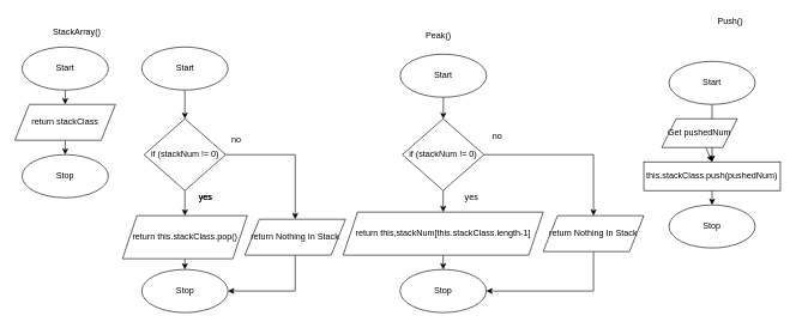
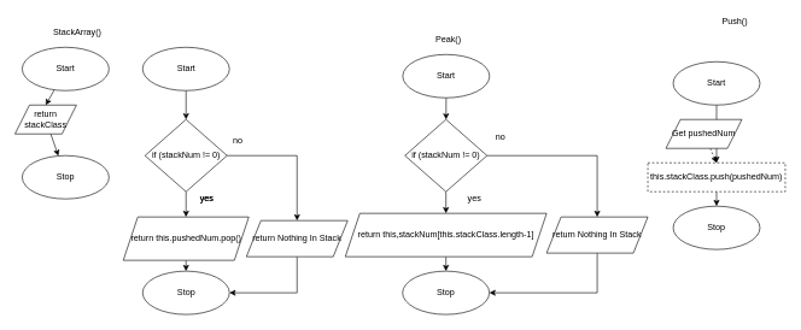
- <mxCell id="26" value="Peak()" style="text;html=1;align=center;verticalAlign=middle;resizable=0;points=[];autosize=1;strokeColor=none;fillColor=none;" parent="1" vertex="1"><mxGeometry x="584.13" y="40" width="50" height="20" as="geometry" /></mxCell>
+ <mxCell id="26" value="Peak()" style="text;html=1;align=center;verticalAlign=middle;resizable=0;points=[];autosize=1;strokeColor=none;fillColor=none;" parent="1" vertex="1"><mxGeometry x="594.13" y="45" width="50" height="20" as="geometry" /></mxCell>
- <mxCell id="5" value="return stackClass" style="shape=parallelogram;perimeter=parallelogramPerimeter;whiteSpace=wrap;html=1;fixedSize=1;" parent="1" vertex="1"><mxGeometry x="20" y="145" width="140" height="50" as="geometry" /></mxCell>
+ <mxCell id="5" value="return stackClass" style="shape=parallelogram;perimeter=parallelogramPerimeter;whiteSpace=wrap;html=1;fixedSize=1;" parent="1" vertex="1"><mxGeometry x="20" y="145" width="85" height="40" as="geometry" /></mxCell>
- <mxCell id="15" style="edgeStyle=none;html=1;entryX=0.5;entryY=0;entryDx=0;entryDy=0;" parent="1" source="16" target="20" edge="1"><mxGeometry relative="1" as="geometry" /></mxCell>
+ <mxCell id="15" style="edgeStyle=none;html=1;entryX=0.5;entryY=0;entryDx=0;entryDy=0;dashed=1;" parent="1" source="16" target="20" edge="1"><mxGeometry relative="1" as="geometry" /></mxCell>
- <mxCell id="20" value="this.stackClass.push(pushedNum)" style="whiteSpace=wrap;html=1;" parent="1" vertex="1"><mxGeometry x="895" y="225" width="190" height="40" as="geometry" /></mxCell>
+ <mxCell id="20" value="this.stackClass.push(pushedNum)" style="whiteSpace=wrap;html=1;dashed=1;" parent="1" vertex="1"><mxGeometry x="895" y="225" width="190" height="40" as="geometry" /></mxCell>
- <mxCell id="11" value="return this.stackClass.pop()" style="shape=parallelogram;perimeter=parallelogramPerimeter;whiteSpace=wrap;html=1;fixedSize=1;" parent="1" vertex="1"><mxGeometry x="169.75" y="300" width="173.5" height="60" as="geometry" /></mxCell>
+ <mxCell id="11" value="return this.pushedNum.pop()" style="shape=parallelogram;perimeter=parallelogramPerimeter;whiteSpace=wrap;html=1;fixedSize=1;" parent="1" vertex="1"><mxGeometry x="169.75" y="300" width="173.5" height="60" as="geometry" /></mxCell>
